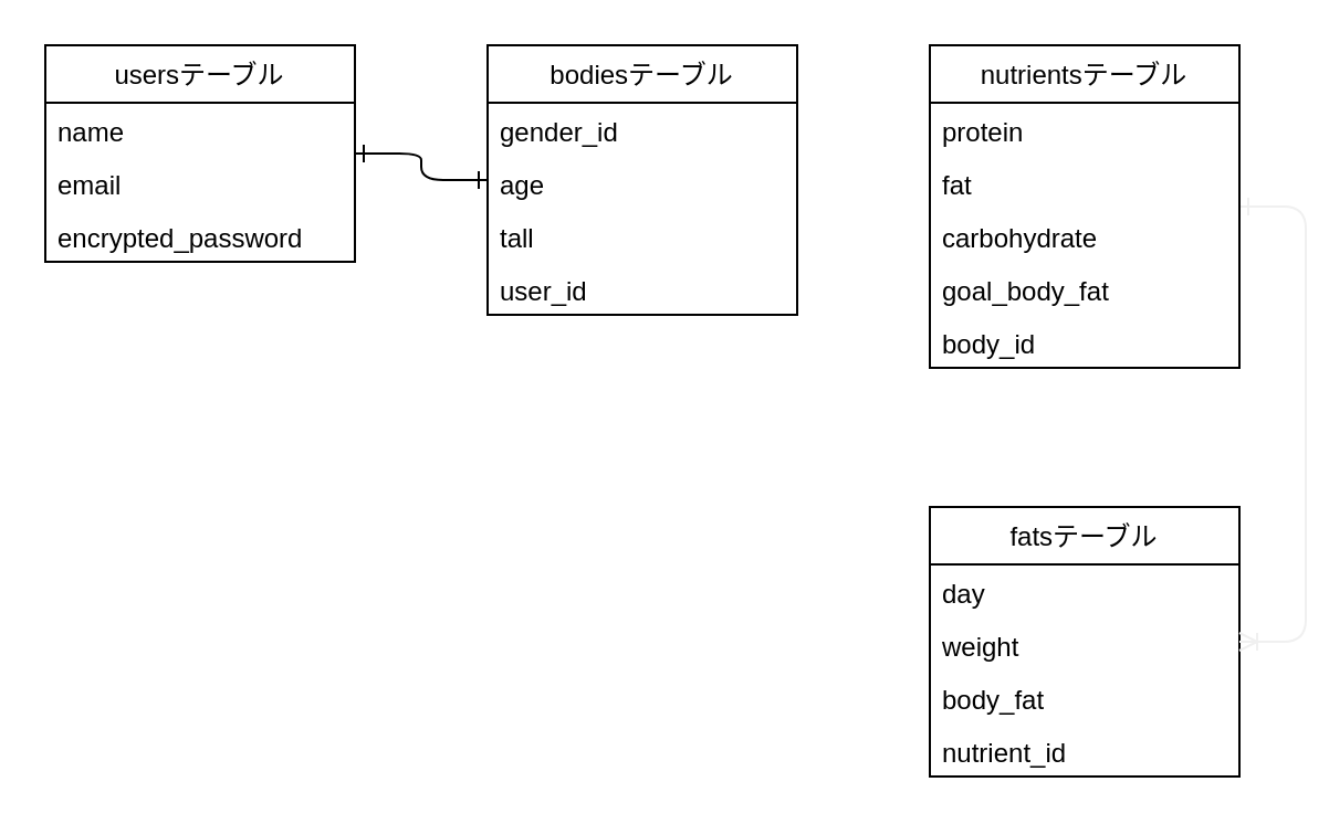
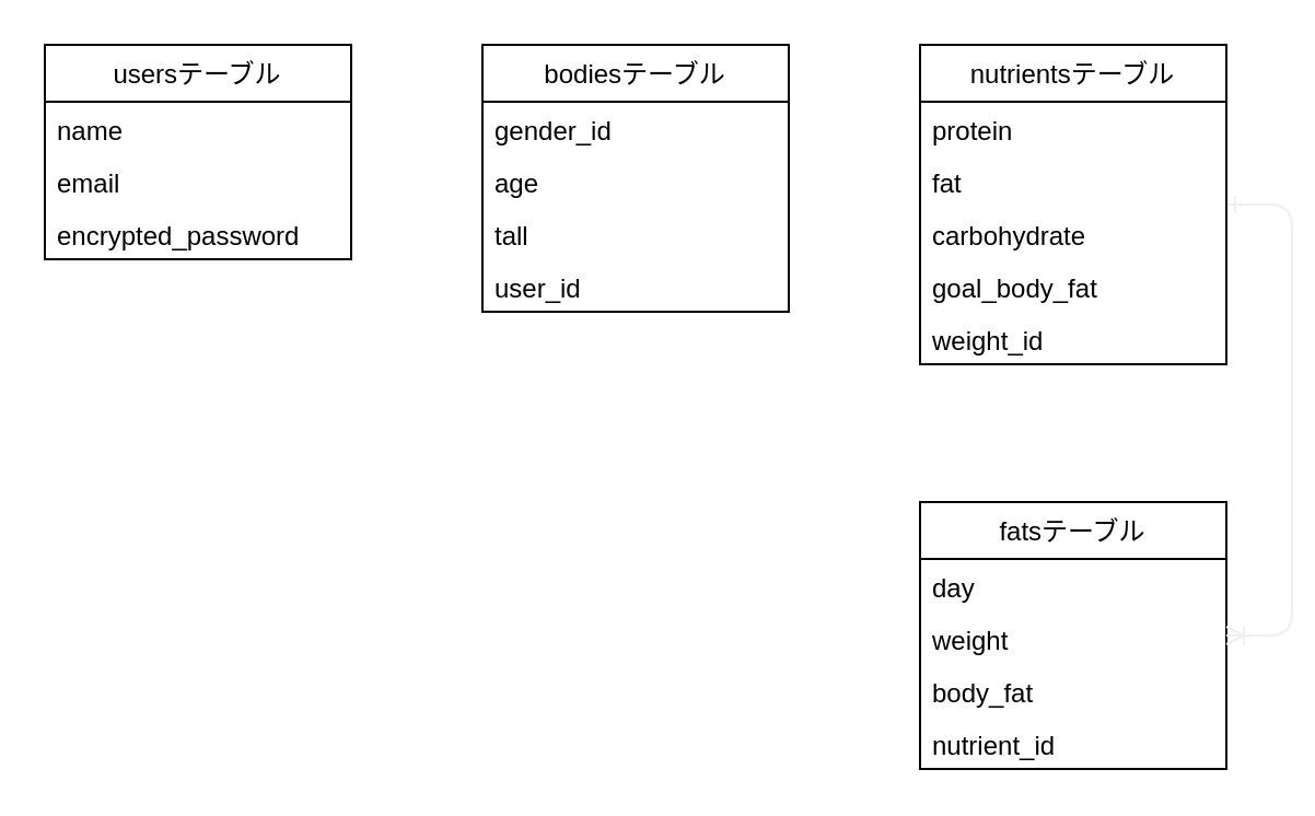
- <mxCell id="16" value="" style="edgeStyle=entityRelationEdgeStyle;fontSize=12;html=1;endArrow=ERone;endFill=0;targetPerimeterSpacing=0;sourcePerimeterSpacing=0;startArrow=ERone;startFill=0;" parent="1" source="11" target="2" edge="1"><mxGeometry width="100" height="100" relative="1" as="geometry"><mxPoint x="160" y="81" as="sourcePoint" /><mxPoint x="309" y="86.5" as="targetPoint" /></mxGeometry></mxCell>
- <mxCell id="23" value="body_id" style="text;strokeColor=none;fillColor=none;align=left;verticalAlign=top;spacingLeft=4;spacingRight=4;overflow=hidden;rotatable=0;points=[[0,0.5],[1,0.5]];portConstraint=eastwest;" parent="18" vertex="1"><mxGeometry y="122" width="140" height="24" as="geometry" /></mxCell>
+ <mxCell id="23" value="weight_id" style="text;strokeColor=none;fillColor=none;align=left;verticalAlign=top;spacingLeft=4;spacingRight=4;overflow=hidden;rotatable=0;points=[[0,0.5],[1,0.5]];portConstraint=eastwest;" parent="18" vertex="1"><mxGeometry y="122" width="140" height="24" as="geometry" /></mxCell>
